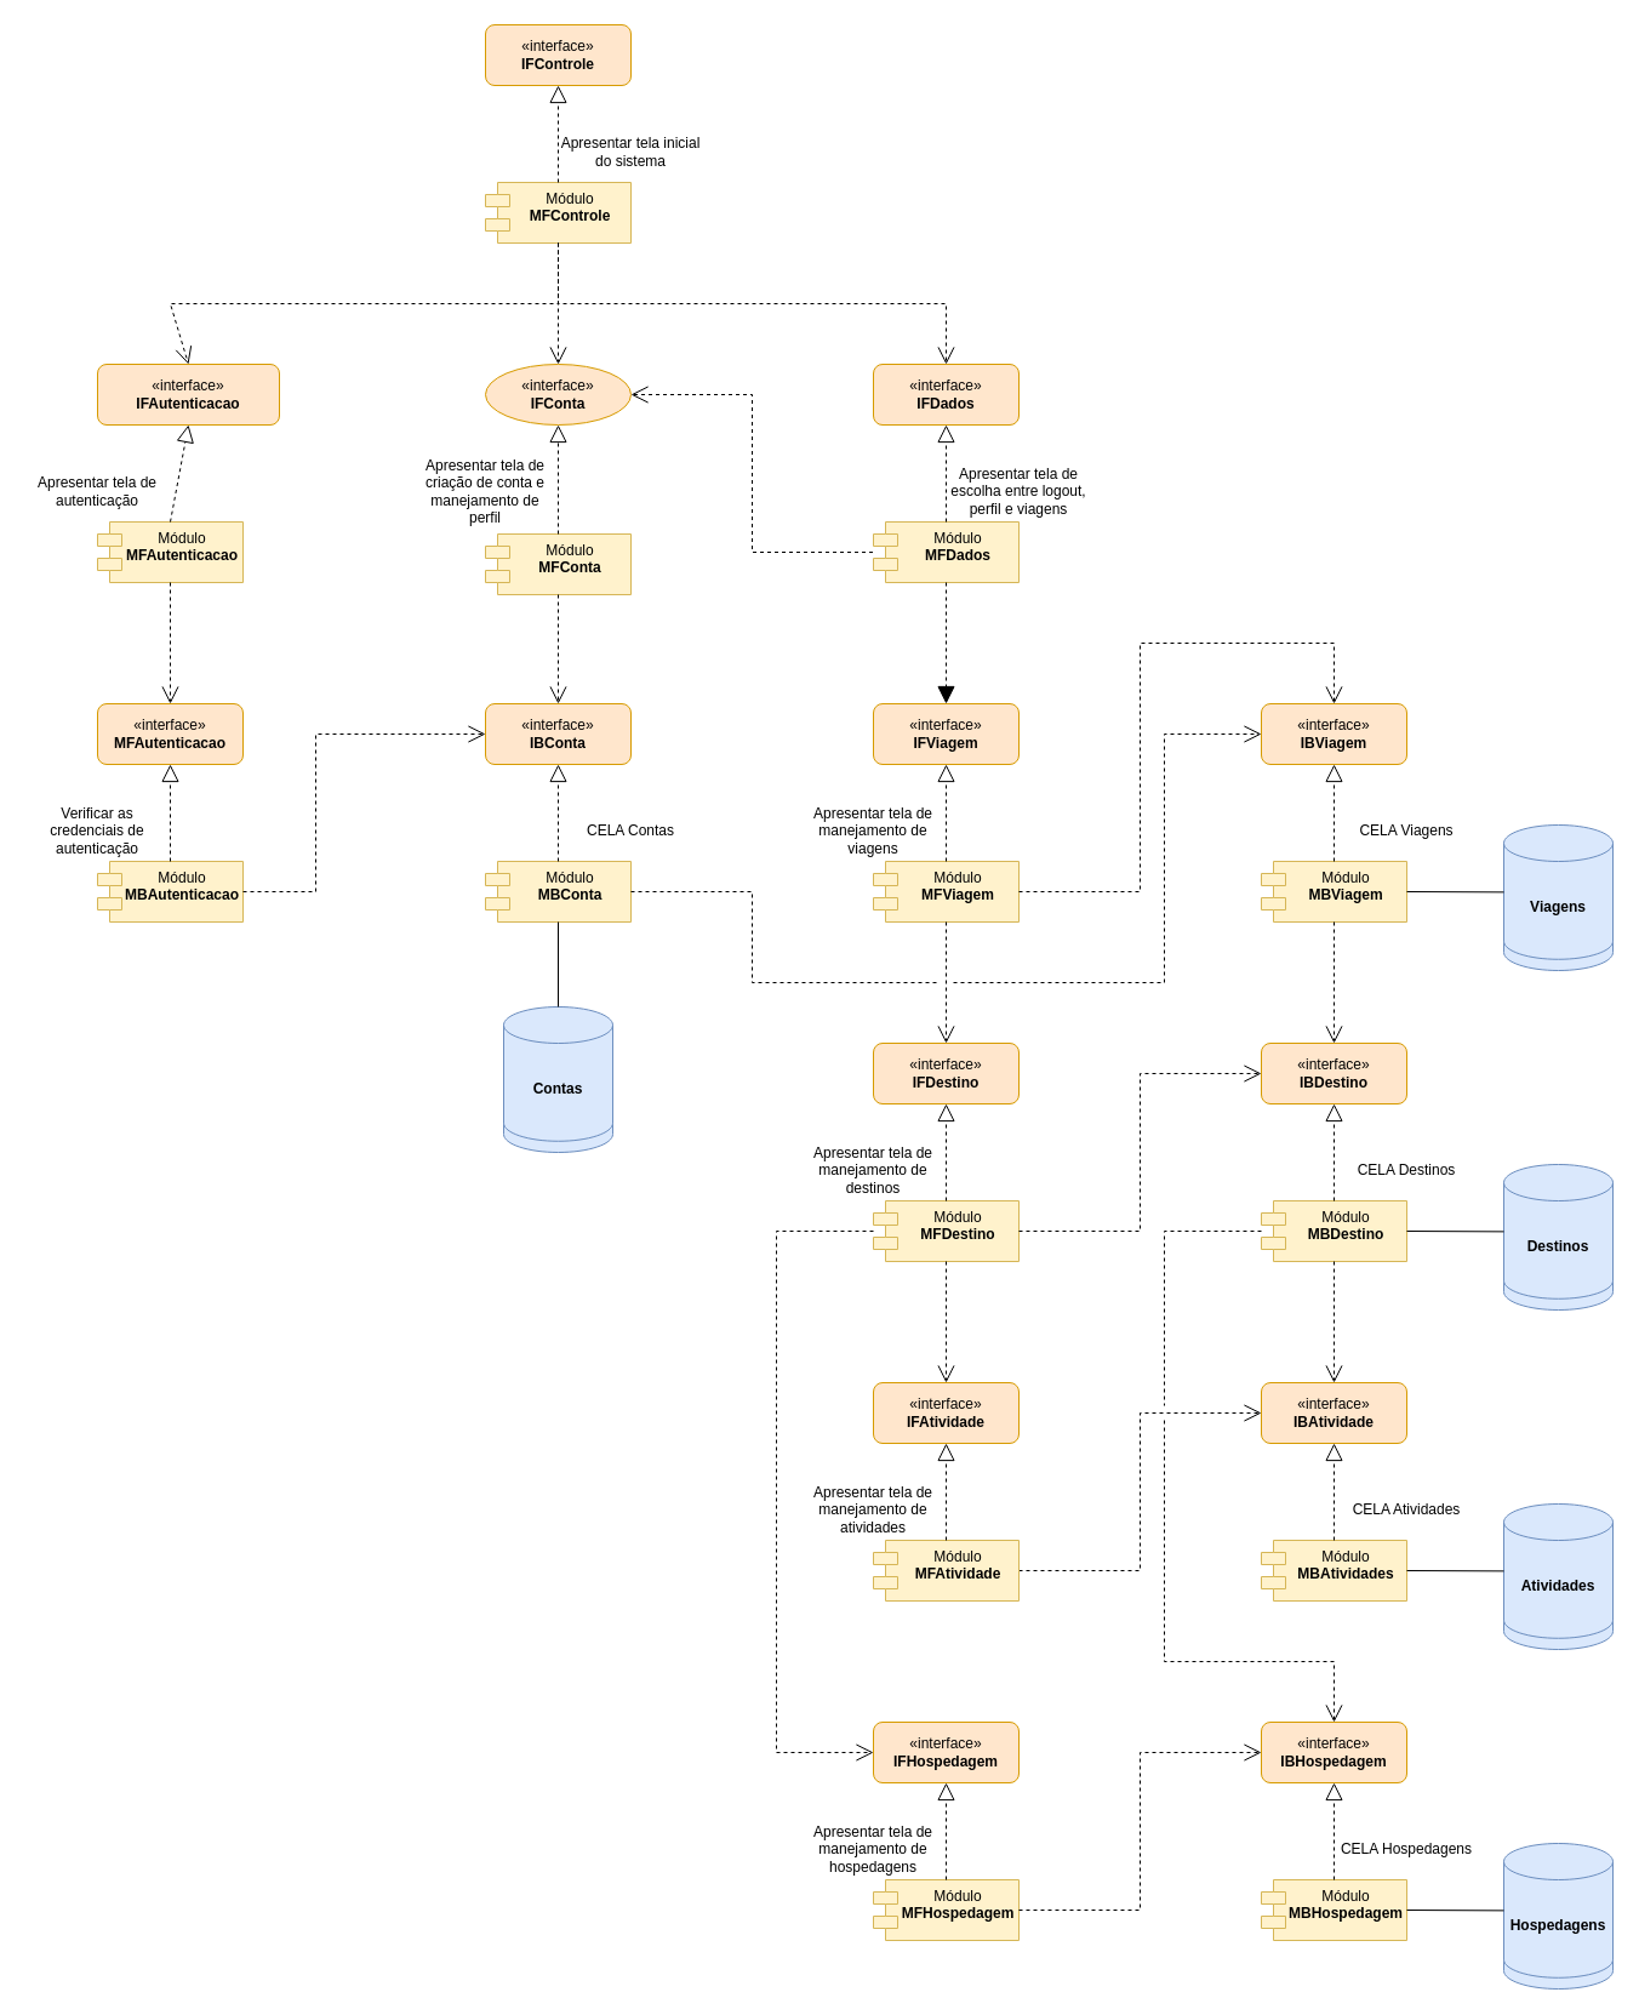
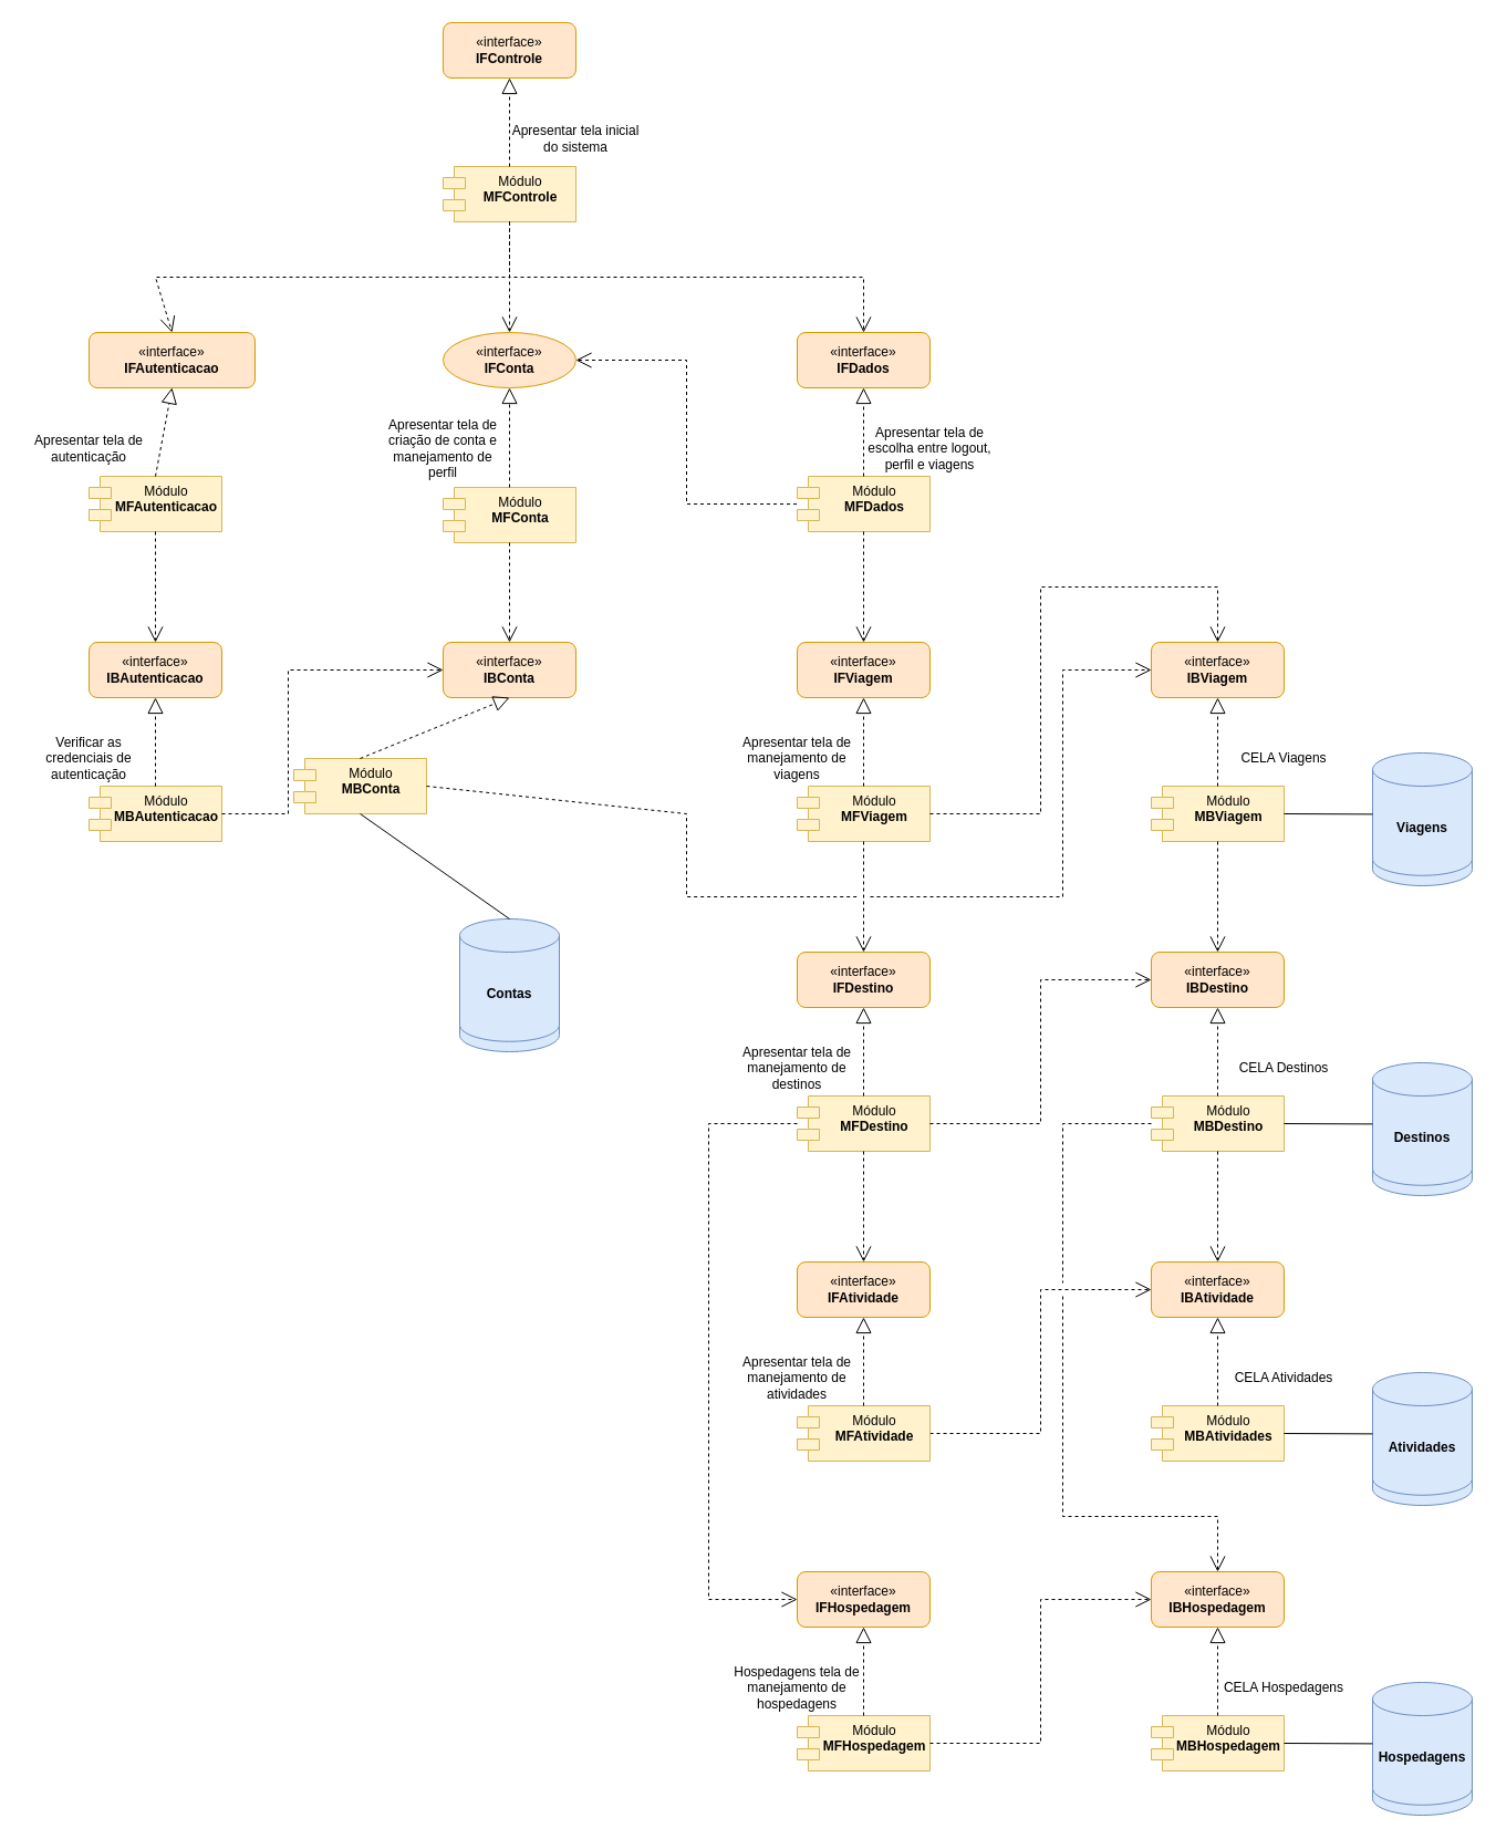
- <mxCell id="26" value="" style="endArrow=block;endSize=12;dashed=1;html=1;rounded=0;entryX=0.5;entryY=0;entryDx=0;entryDy=0;exitX=0.5;exitY=1;exitDx=0;exitDy=0;" parent="1" source="13" target="23" edge="1"><mxGeometry width="160" relative="1" as="geometry"><mxPoint x="780" y="480" as="sourcePoint" /><mxPoint x="950" y="480" as="targetPoint" /></mxGeometry></mxCell>
+ <mxCell id="26" value="" style="endArrow=open;endSize=12;dashed=1;html=1;rounded=0;entryX=0.5;entryY=0;entryDx=0;entryDy=0;exitX=0.5;exitY=1;exitDx=0;exitDy=0;" parent="1" source="13" target="23" edge="1"><mxGeometry width="160" relative="1" as="geometry"><mxPoint x="780" y="480" as="sourcePoint" /><mxPoint x="950" y="480" as="targetPoint" /></mxGeometry></mxCell>
- <mxCell id="15" value="«interface»&lt;br&gt;&lt;div&gt;&lt;b&gt;MFAutenticacao&lt;/b&gt;&lt;/div&gt;" style="html=1;whiteSpace=wrap;rounded=1;glass=0;shadow=0;fillColor=#ffe6cc;strokeColor=#d79b00;" parent="1" vertex="1"><mxGeometry x="80" y="580" width="120" height="50" as="geometry" /></mxCell>
+ <mxCell id="15" value="«interface»&lt;br&gt;&lt;div&gt;&lt;b&gt;IBAutenticacao&lt;/b&gt;&lt;/div&gt;" style="html=1;whiteSpace=wrap;rounded=1;glass=0;shadow=0;fillColor=#ffe6cc;strokeColor=#d79b00;" parent="1" vertex="1"><mxGeometry x="80" y="580" width="120" height="50" as="geometry" /></mxCell>
- <mxCell id="87" value="CELA Contas" style="text;html=1;align=center;verticalAlign=middle;whiteSpace=wrap;rounded=0;" parent="1" vertex="1"><mxGeometry x="460" y="660" width="120" height="50" as="geometry" /></mxCell>
- <mxCell id="20" value="&lt;div&gt;Módulo&lt;/div&gt;&lt;div&gt;&lt;b&gt;MBConta&lt;/b&gt;&lt;br&gt;&lt;/div&gt;" style="shape=module;align=left;spacingLeft=20;align=center;verticalAlign=top;whiteSpace=wrap;html=1;fillColor=#fff2cc;strokeColor=#d6b656;" parent="1" vertex="1"><mxGeometry x="400" y="710" width="120" height="50" as="geometry" /></mxCell>
+ <mxCell id="20" value="&lt;div&gt;Módulo&lt;/div&gt;&lt;div&gt;&lt;b&gt;MBConta&lt;/b&gt;&lt;br&gt;&lt;/div&gt;" style="shape=module;align=left;spacingLeft=20;align=center;verticalAlign=top;whiteSpace=wrap;html=1;fillColor=#fff2cc;strokeColor=#d6b656;" parent="1" vertex="1"><mxGeometry x="265" y="685" width="120" height="50" as="geometry" /></mxCell>
- <mxCell id="92" value="Apresentar tela de manejamento de hospedagens" style="text;html=1;align=center;verticalAlign=middle;whiteSpace=wrap;rounded=0;" parent="1" vertex="1"><mxGeometry x="660" y="1500" width="120" height="50" as="geometry" /></mxCell>
+ <mxCell id="92" value="Hospedagens tela de manejamento de hospedagens" style="text;html=1;align=center;verticalAlign=middle;whiteSpace=wrap;rounded=0;" parent="1" vertex="1"><mxGeometry x="660" y="1500" width="120" height="50" as="geometry" /></mxCell>
